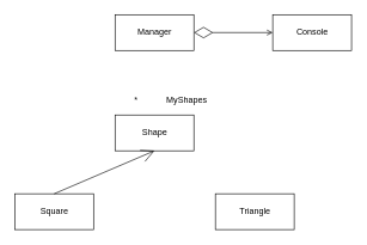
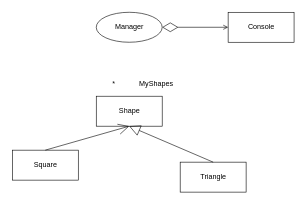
- <mxCell id="3" value="Manager" style="html=1;" parent="1" vertex="1"><mxGeometry x="160" y="20" width="110" height="50" as="geometry" /></mxCell>
+ <mxCell id="3" value="Manager" style="ellipse;html=1;" parent="1" vertex="1"><mxGeometry x="160" y="20" width="110" height="50" as="geometry" /></mxCell>
+ <mxCell id="11" value="" style="endArrow=block;endSize=16;endFill=0;html=1;entryX=0.5;entryY=1;entryDx=0;entryDy=0;exitX=0.5;exitY=0;exitDx=0;exitDy=0;" parent="1" source="6" target="4" edge="1"><mxGeometry width="160" relative="1" as="geometry"><mxPoint x="490" y="260" as="sourcePoint" /><mxPoint x="545" y="200" as="targetPoint" /></mxGeometry></mxCell>
- <mxCell id="5" value="Square" style="html=1;" parent="1" vertex="1"><mxGeometry x="20" y="270" width="110" height="50" as="geometry" /></mxCell>
+ <mxCell id="5" value="Square" style="html=1;" parent="1" vertex="1"><mxGeometry x="20" y="250" width="110" height="50" as="geometry" /></mxCell>
